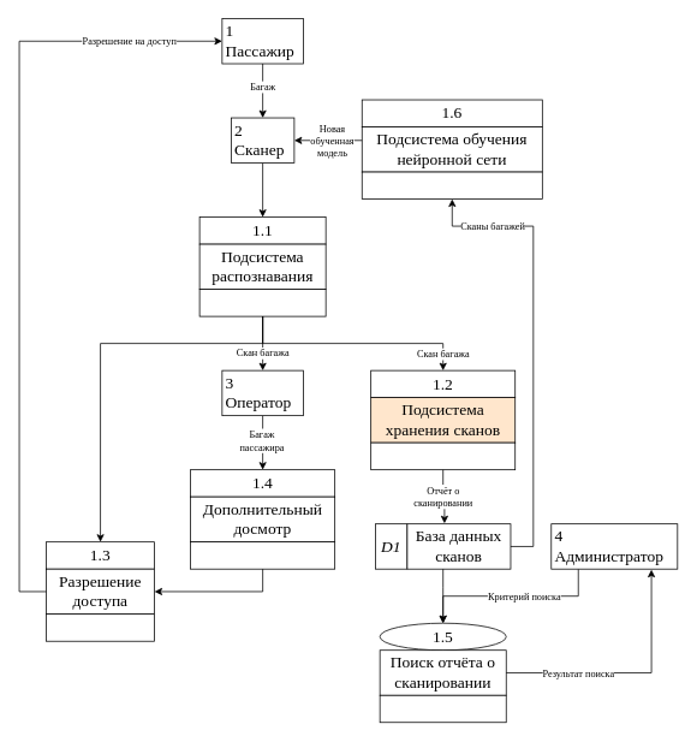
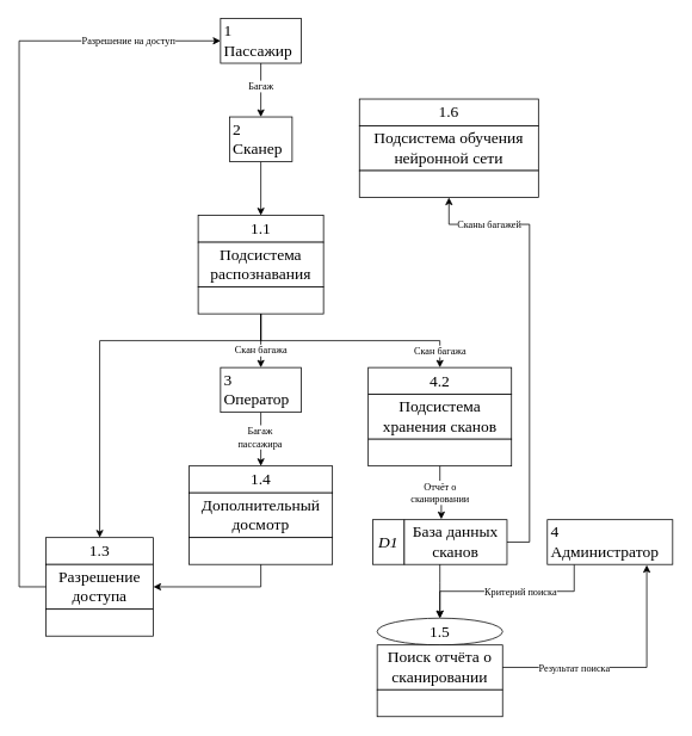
- <mxCell id="55" style="edgeStyle=orthogonalEdgeStyle;rounded=0;orthogonalLoop=1;jettySize=auto;html=1;entryX=1;entryY=0.5;entryDx=0;entryDy=0;" parent="1" source="51" target="9" edge="1"><mxGeometry relative="1" as="geometry"><Array as="points"><mxPoint x="381" y="155" /><mxPoint x="381" y="155" /></Array></mxGeometry></mxCell>
- <mxCell id="56" value="&lt;font face=&quot;Georgia&quot;&gt;Новая&lt;br&gt;обученная&lt;br&gt;модель&lt;/font&gt;" style="edgeLabel;html=1;align=center;verticalAlign=middle;resizable=0;points=[];" parent="55" vertex="1" connectable="0"><mxGeometry x="0.086" y="-2" relative="1" as="geometry"><mxPoint x="7" y="2" as="offset" /></mxGeometry></mxCell>
- <mxCell id="20" value="1.2" style="rounded=0;whiteSpace=wrap;html=1;fontSize=18;fontFamily=Georgia;fontStyle=0" parent="19" vertex="1"><mxGeometry width="160" height="30" as="geometry" /></mxCell>
+ <mxCell id="20" value="4.2" style="rounded=0;whiteSpace=wrap;html=1;fontSize=18;fontFamily=Georgia;fontStyle=0" parent="19" vertex="1"><mxGeometry width="160" height="30" as="geometry" /></mxCell>
- <mxCell id="21" value="Подсистема хранения сканов" style="rounded=0;whiteSpace=wrap;html=1;fontSize=18;fontFamily=Georgia;fontStyle=0;fillColor=#ffe6cc;" parent="19" vertex="1"><mxGeometry y="30" width="160" height="50" as="geometry" /></mxCell>
+ <mxCell id="21" value="Подсистема хранения сканов" style="rounded=0;whiteSpace=wrap;html=1;fontSize=18;fontFamily=Georgia;fontStyle=0" parent="19" vertex="1"><mxGeometry y="30" width="160" height="50" as="geometry" /></mxCell>
